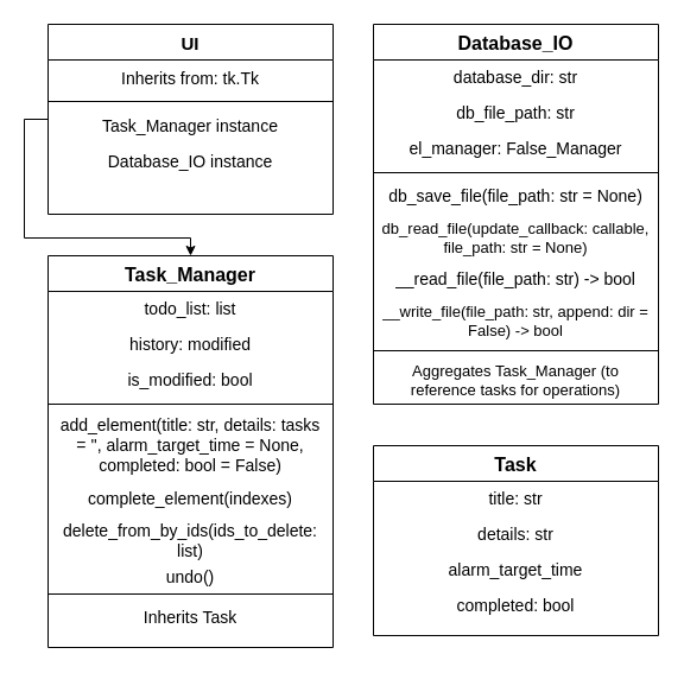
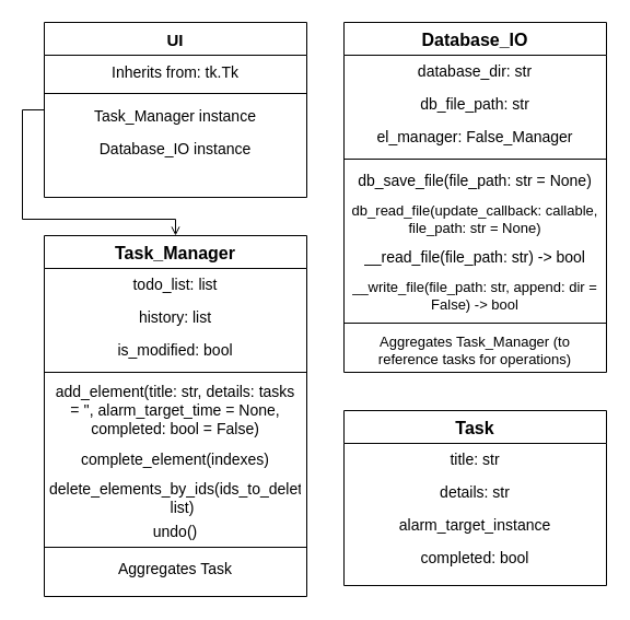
- <mxCell id="2" style="edgeStyle=orthogonalEdgeStyle;rounded=0;orthogonalLoop=1;jettySize=auto;html=1;exitX=0;exitY=0.5;exitDx=0;exitDy=0;entryX=0.5;entryY=0;entryDx=0;entryDy=0;fontSize=14;" parent="1" source="3" target="19" edge="1"><mxGeometry relative="1" as="geometry"><Array as="points"><mxPoint x="20" y="100" /><mxPoint x="20" y="200" /><mxPoint x="160" y="200" /></Array></mxGeometry></mxCell>
+ <mxCell id="2" style="edgeStyle=orthogonalEdgeStyle;rounded=0;orthogonalLoop=1;jettySize=auto;html=1;exitX=0;exitY=0.5;exitDx=0;exitDy=0;entryX=0.5;entryY=0;entryDx=0;entryDy=0;fontSize=14;endArrow=open;" parent="1" source="3" target="19" edge="1"><mxGeometry relative="1" as="geometry"><Array as="points"><mxPoint x="20" y="100" /><mxPoint x="20" y="200" /><mxPoint x="160" y="200" /></Array></mxGeometry></mxCell>
- <mxCell id="21" value="&lt;div style=&quot;font-size: 14px;&quot;&gt;history: modified&lt;/div&gt;" style="text;strokeColor=none;fillColor=none;spacingLeft=4;spacingRight=4;overflow=hidden;rotatable=0;points=[[0,0.5],[1,0.5]];portConstraint=eastwest;fontSize=14;whiteSpace=wrap;html=1;verticalAlign=middle;align=center;" parent="19" vertex="1"><mxGeometry y="60" width="240" height="30" as="geometry" /></mxCell>
+ <mxCell id="21" value="&lt;div style=&quot;font-size: 14px;&quot;&gt;history: list&lt;/div&gt;" style="text;strokeColor=none;fillColor=none;spacingLeft=4;spacingRight=4;overflow=hidden;rotatable=0;points=[[0,0.5],[1,0.5]];portConstraint=eastwest;fontSize=14;whiteSpace=wrap;html=1;verticalAlign=middle;align=center;" parent="19" vertex="1"><mxGeometry y="60" width="240" height="30" as="geometry" /></mxCell>
- <mxCell id="26" value="delete_from_by_ids(ids_to_delete: list)" style="text;strokeColor=none;fillColor=none;spacingLeft=4;spacingRight=4;overflow=hidden;rotatable=0;points=[[0,0.5],[1,0.5]];portConstraint=eastwest;fontSize=14;whiteSpace=wrap;html=1;verticalAlign=middle;align=center;" parent="19" vertex="1"><mxGeometry y="220" width="240" height="40" as="geometry" /></mxCell>
+ <mxCell id="26" value="delete_elements_by_ids(ids_to_delete: list)" style="text;strokeColor=none;fillColor=none;spacingLeft=4;spacingRight=4;overflow=hidden;rotatable=0;points=[[0,0.5],[1,0.5]];portConstraint=eastwest;fontSize=14;whiteSpace=wrap;html=1;verticalAlign=middle;align=center;" parent="19" vertex="1"><mxGeometry y="220" width="240" height="40" as="geometry" /></mxCell>
- <mxCell id="33" value="alarm_target_time" style="text;strokeColor=none;fillColor=none;spacingLeft=4;spacingRight=4;overflow=hidden;rotatable=0;points=[[0,0.5],[1,0.5]];portConstraint=eastwest;fontSize=14;whiteSpace=wrap;html=1;align=center;" parent="30" vertex="1"><mxGeometry y="90" width="240" height="30" as="geometry" /></mxCell>
+ <mxCell id="33" value="alarm_target_instance" style="text;strokeColor=none;fillColor=none;spacingLeft=4;spacingRight=4;overflow=hidden;rotatable=0;points=[[0,0.5],[1,0.5]];portConstraint=eastwest;fontSize=14;whiteSpace=wrap;html=1;align=center;" parent="30" vertex="1"><mxGeometry y="90" width="240" height="30" as="geometry" /></mxCell>
- <mxCell id="29" value="Inherits Task" style="text;strokeColor=none;fillColor=none;spacingLeft=4;spacingRight=4;overflow=hidden;rotatable=0;points=[[0,0.5],[1,0.5]];portConstraint=eastwest;fontSize=14;whiteSpace=wrap;html=1;verticalAlign=middle;align=center;" parent="19" vertex="1"><mxGeometry y="290" width="240" height="30" as="geometry" /></mxCell>
+ <mxCell id="29" value="Aggregates Task" style="text;strokeColor=none;fillColor=none;spacingLeft=4;spacingRight=4;overflow=hidden;rotatable=0;points=[[0,0.5],[1,0.5]];portConstraint=eastwest;fontSize=14;whiteSpace=wrap;html=1;verticalAlign=middle;align=center;" parent="19" vertex="1"><mxGeometry y="290" width="240" height="30" as="geometry" /></mxCell>
